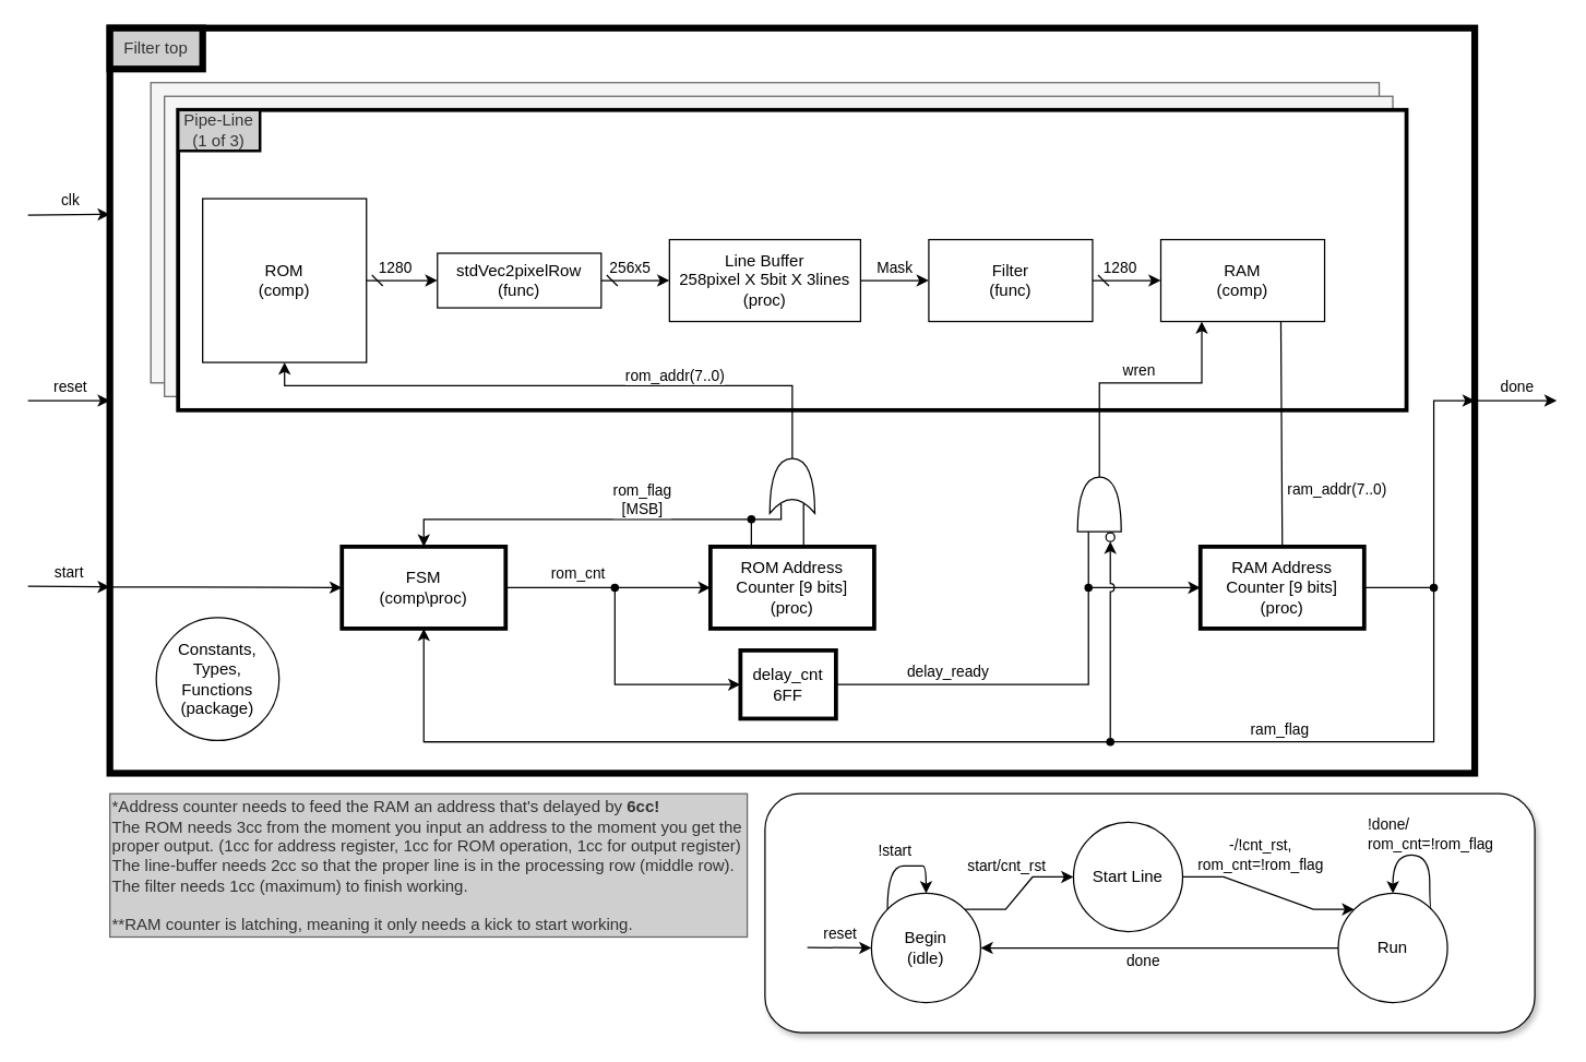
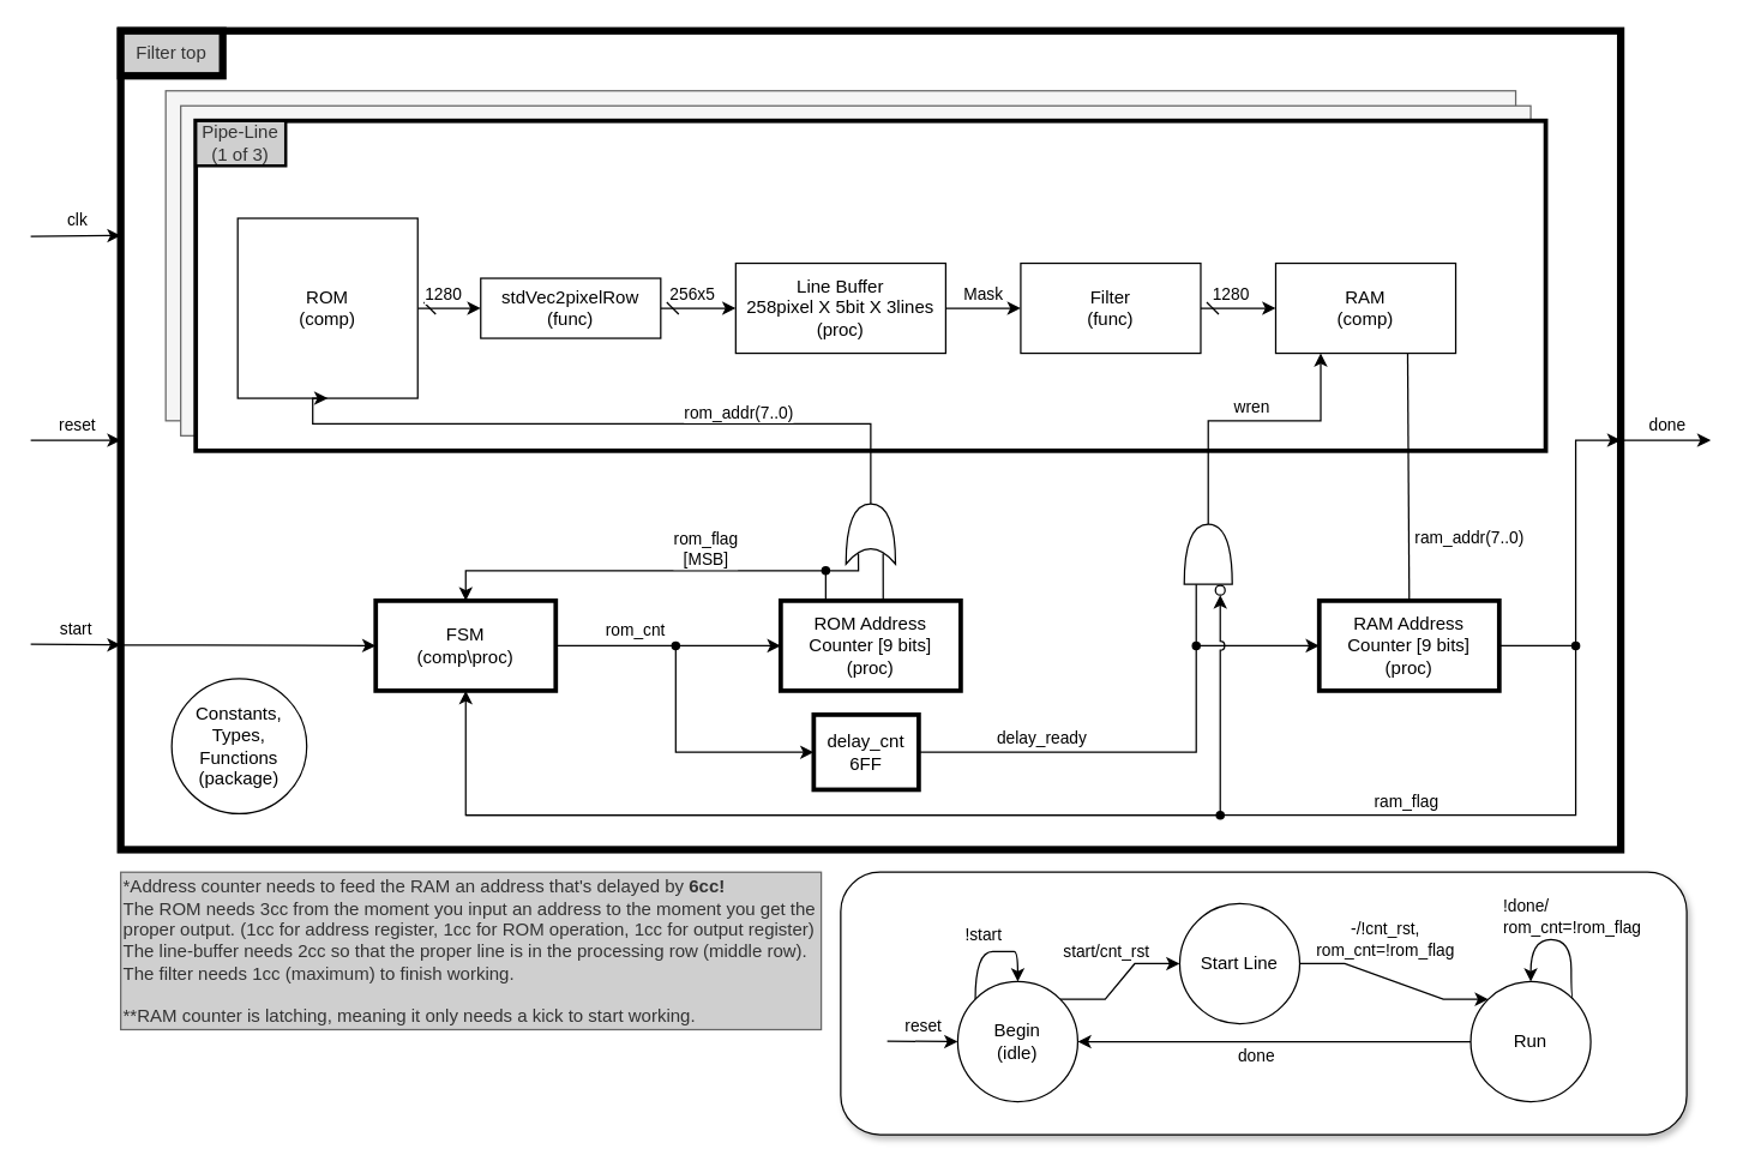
- <mxCell id="21" value="ROM&lt;br&gt;(comp)" style="rounded=0;whiteSpace=wrap;html=1;" parent="1" vertex="1"><mxGeometry x="148" y="145" width="120" height="120" as="geometry" /></mxCell>
+ <mxCell id="21" value="ROM&lt;br&gt;(comp)" style="rounded=0;whiteSpace=wrap;html=1;" parent="1" vertex="1"><mxGeometry x="158" y="145" width="120" height="120" as="geometry" /></mxCell>
